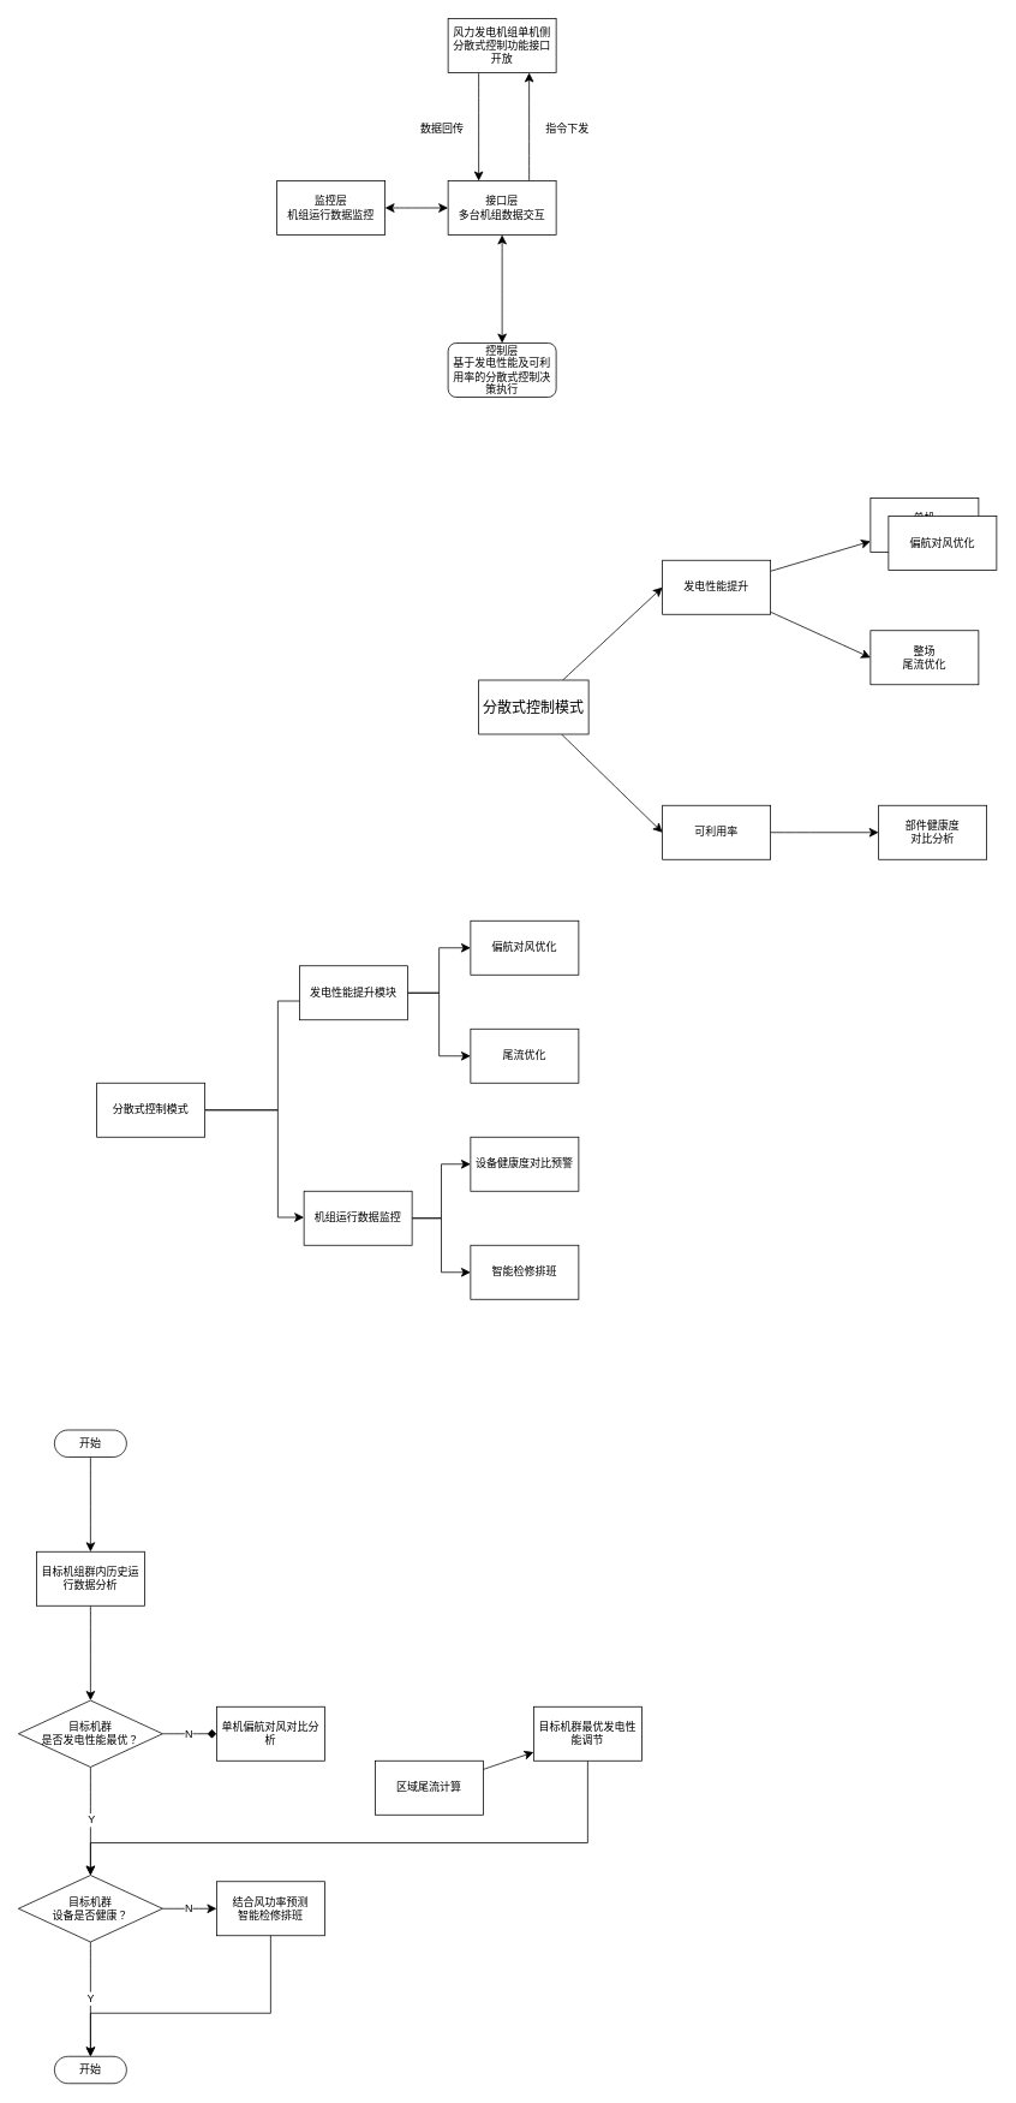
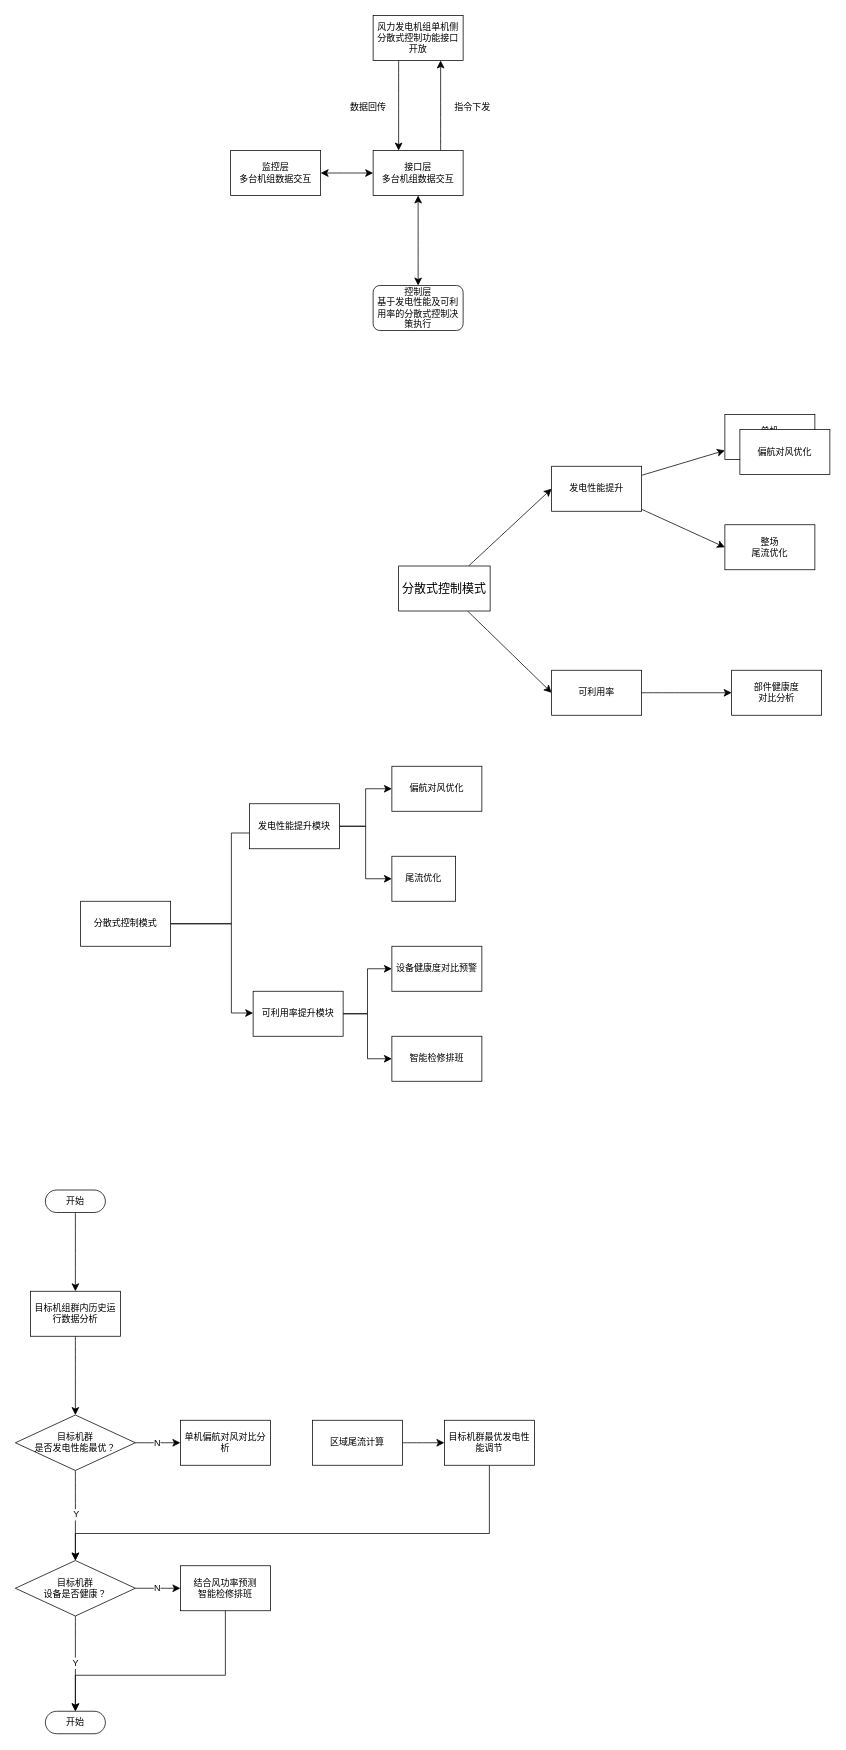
- <mxCell id="34" value="监控层&lt;div&gt;机组运行数据监控&lt;/div&gt;" style="whiteSpace=wrap;html=1;" vertex="1" parent="1"><mxGeometry x="307" y="200" width="120" height="60" as="geometry" /></mxCell>
+ <mxCell id="34" value="监控层&lt;div&gt;多台机组数据交互&lt;/div&gt;" style="whiteSpace=wrap;html=1;" vertex="1" parent="1"><mxGeometry x="307" y="200" width="120" height="60" as="geometry" /></mxCell>
- <mxCell id="30" value="尾流优化" style="rounded=0;whiteSpace=wrap;html=1;" vertex="1" parent="1"><mxGeometry x="522" y="1141" width="120" height="60" as="geometry" /></mxCell>
+ <mxCell id="30" value="尾流优化" style="rounded=0;whiteSpace=wrap;html=1;" vertex="1" parent="1"><mxGeometry x="522" y="1141" width="85" height="60" as="geometry" /></mxCell>
- <mxCell id="29" value="机组运行数据监控" style="rounded=0;whiteSpace=wrap;html=1;" vertex="1" parent="1"><mxGeometry x="336.999" y="1321.002" width="120" height="60" as="geometry" /></mxCell>
+ <mxCell id="29" value="可利用率提升模块" style="rounded=0;whiteSpace=wrap;html=1;" vertex="1" parent="1"><mxGeometry x="336.999" y="1321.002" width="120" height="60" as="geometry" /></mxCell>
- <mxCell id="43" value="" style="edgeStyle=none;curved=1;rounded=0;orthogonalLoop=1;jettySize=auto;html=1;fontSize=12;startSize=8;endSize=8;endArrow=diamond;" edge="1" parent="1" source="45" target="51"><mxGeometry relative="1" as="geometry"><mxPoint x="300" y="1923" as="targetPoint" /></mxGeometry></mxCell>
+ <mxCell id="43" value="" style="edgeStyle=none;curved=1;rounded=0;orthogonalLoop=1;jettySize=auto;html=1;fontSize=12;startSize=8;endSize=8;" edge="1" parent="1" source="45" target="51"><mxGeometry relative="1" as="geometry"><mxPoint x="300" y="1923" as="targetPoint" /></mxGeometry></mxCell>
- <mxCell id="53" value="区域尾流计算" style="rounded=0;whiteSpace=wrap;html=1;" vertex="1" parent="1"><mxGeometry x="416" y="1953" width="120" height="60" as="geometry" /></mxCell>
+ <mxCell id="53" value="区域尾流计算" style="rounded=0;whiteSpace=wrap;html=1;" vertex="1" parent="1"><mxGeometry x="416" y="1893" width="120" height="60" as="geometry" /></mxCell>
